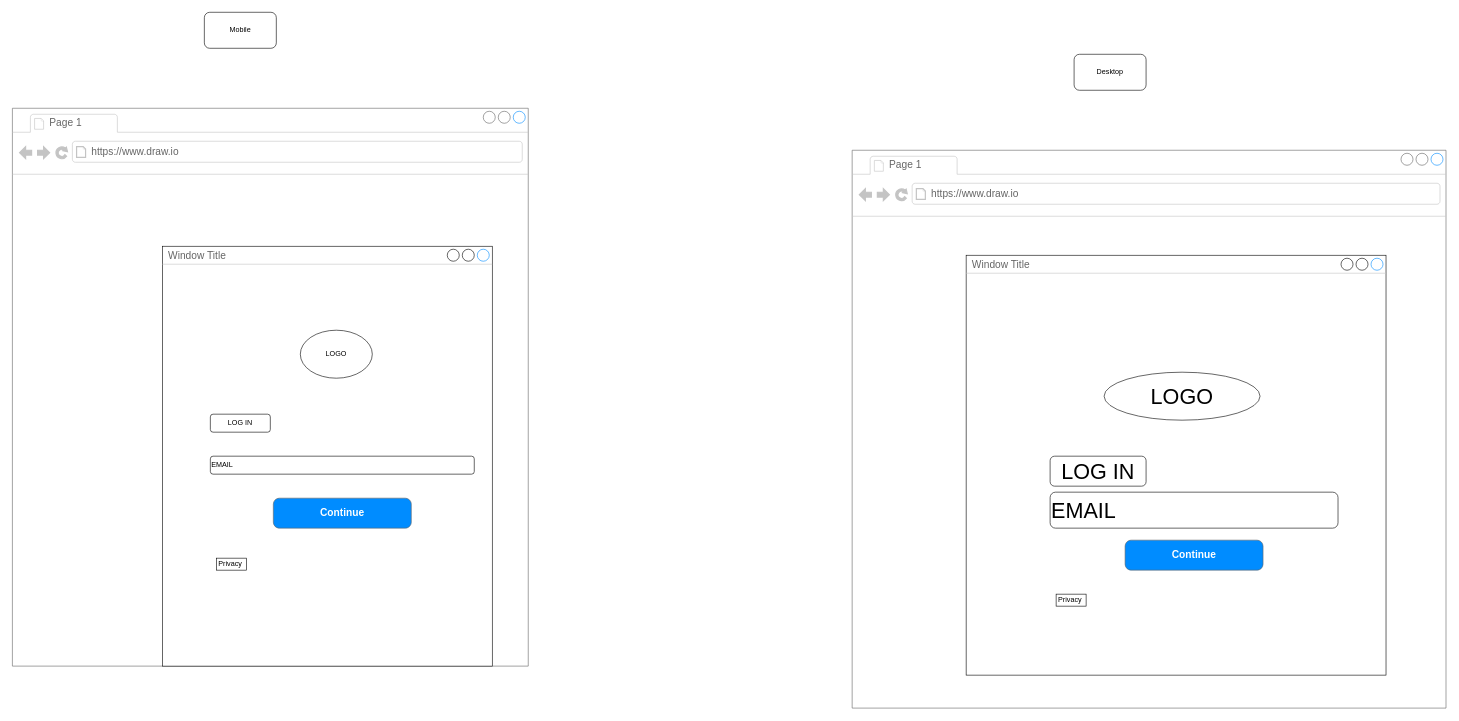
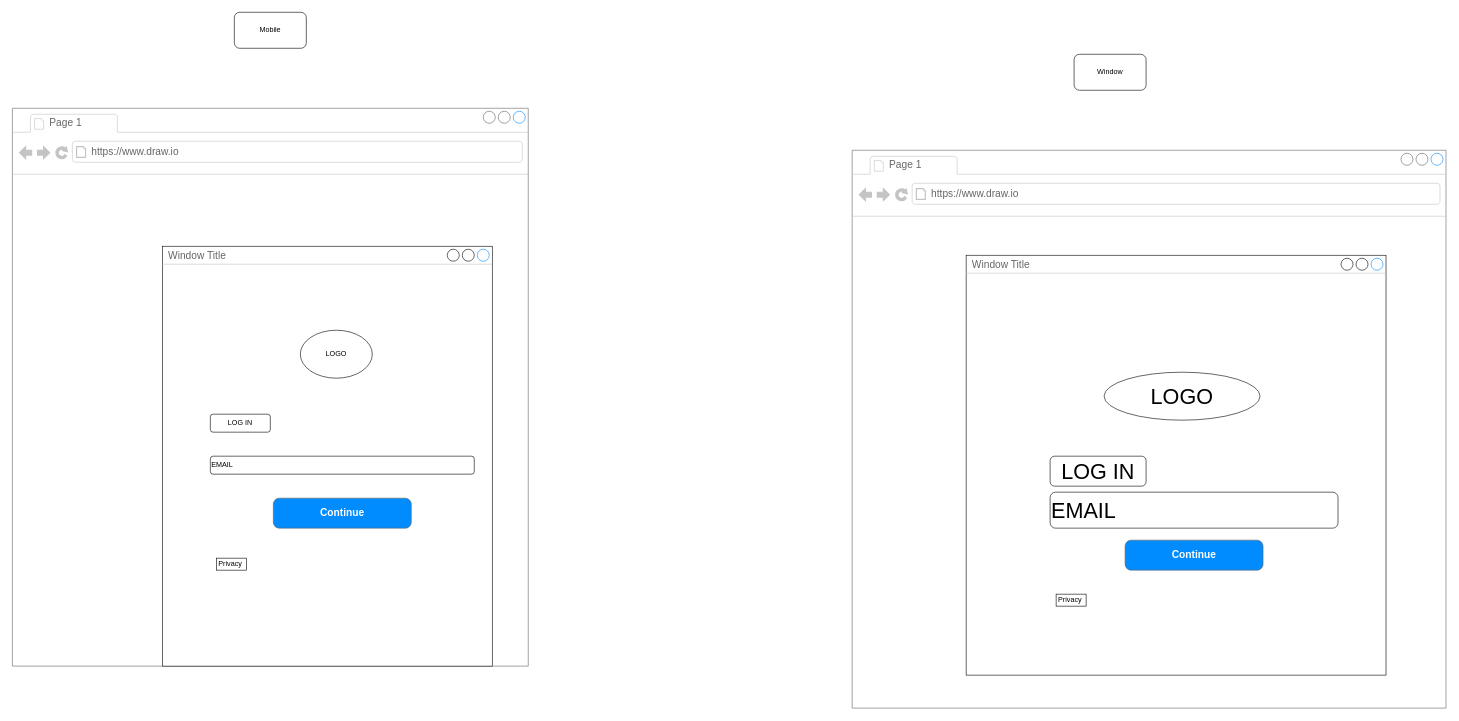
- <mxCell id="2" value="Mobile" style="rounded=1;whiteSpace=wrap;html=1;" vertex="1" parent="1"><mxGeometry x="340" y="20" width="120" height="60" as="geometry" /></mxCell>
+ <mxCell id="2" value="Mobile" style="rounded=1;whiteSpace=wrap;html=1;" vertex="1" parent="1"><mxGeometry x="390" y="20" width="120" height="60" as="geometry" /></mxCell>
- <mxCell id="12" value="Desktop" style="rounded=1;whiteSpace=wrap;html=1;" vertex="1" parent="1"><mxGeometry x="1790" y="90" width="120" height="60" as="geometry" /></mxCell>
+ <mxCell id="12" value="Window" style="rounded=1;whiteSpace=wrap;html=1;" vertex="1" parent="1"><mxGeometry x="1790" y="90" width="120" height="60" as="geometry" /></mxCell>
